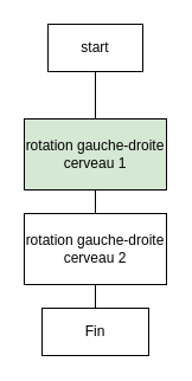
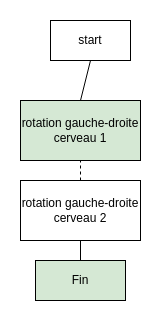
- <mxCell id="2" value="start" style="rounded=0;whiteSpace=wrap;html=1;" vertex="1" parent="1"><mxGeometry x="40" y="20" width="80" height="40" as="geometry" /></mxCell>
+ <mxCell id="2" value="start" style="rounded=0;whiteSpace=wrap;html=1;" vertex="1" parent="1"><mxGeometry x="50" y="20" width="80" height="40" as="geometry" /></mxCell>
- <mxCell id="7" value="" style="endArrow=none;html=1;entryX=0.5;entryY=1;entryDx=0;entryDy=0;exitX=0.5;exitY=0;exitDx=0;exitDy=0;" edge="1" parent="1" source="5" target="3"><mxGeometry width="50" height="50" relative="1" as="geometry"><mxPoint x="70" y="40" as="sourcePoint" /><mxPoint x="120" y="-10" as="targetPoint" /></mxGeometry></mxCell>
+ <mxCell id="7" value="" style="endArrow=none;html=1;entryX=0.5;entryY=1;entryDx=0;entryDy=0;exitX=0.5;exitY=0;exitDx=0;exitDy=0;dashed=1;" edge="1" parent="1" source="5" target="3"><mxGeometry width="50" height="50" relative="1" as="geometry"><mxPoint x="70" y="40" as="sourcePoint" /><mxPoint x="120" y="-10" as="targetPoint" /></mxGeometry></mxCell>
- <mxCell id="8" value="Fin" style="rounded=0;whiteSpace=wrap;html=1;" vertex="1" parent="1"><mxGeometry x="35" y="260" width="90" height="40" as="geometry" /></mxCell>
+ <mxCell id="8" value="Fin" style="rounded=0;whiteSpace=wrap;html=1;fillColor=#d5e8d4;" vertex="1" parent="1"><mxGeometry x="35" y="260" width="90" height="40" as="geometry" /></mxCell>
